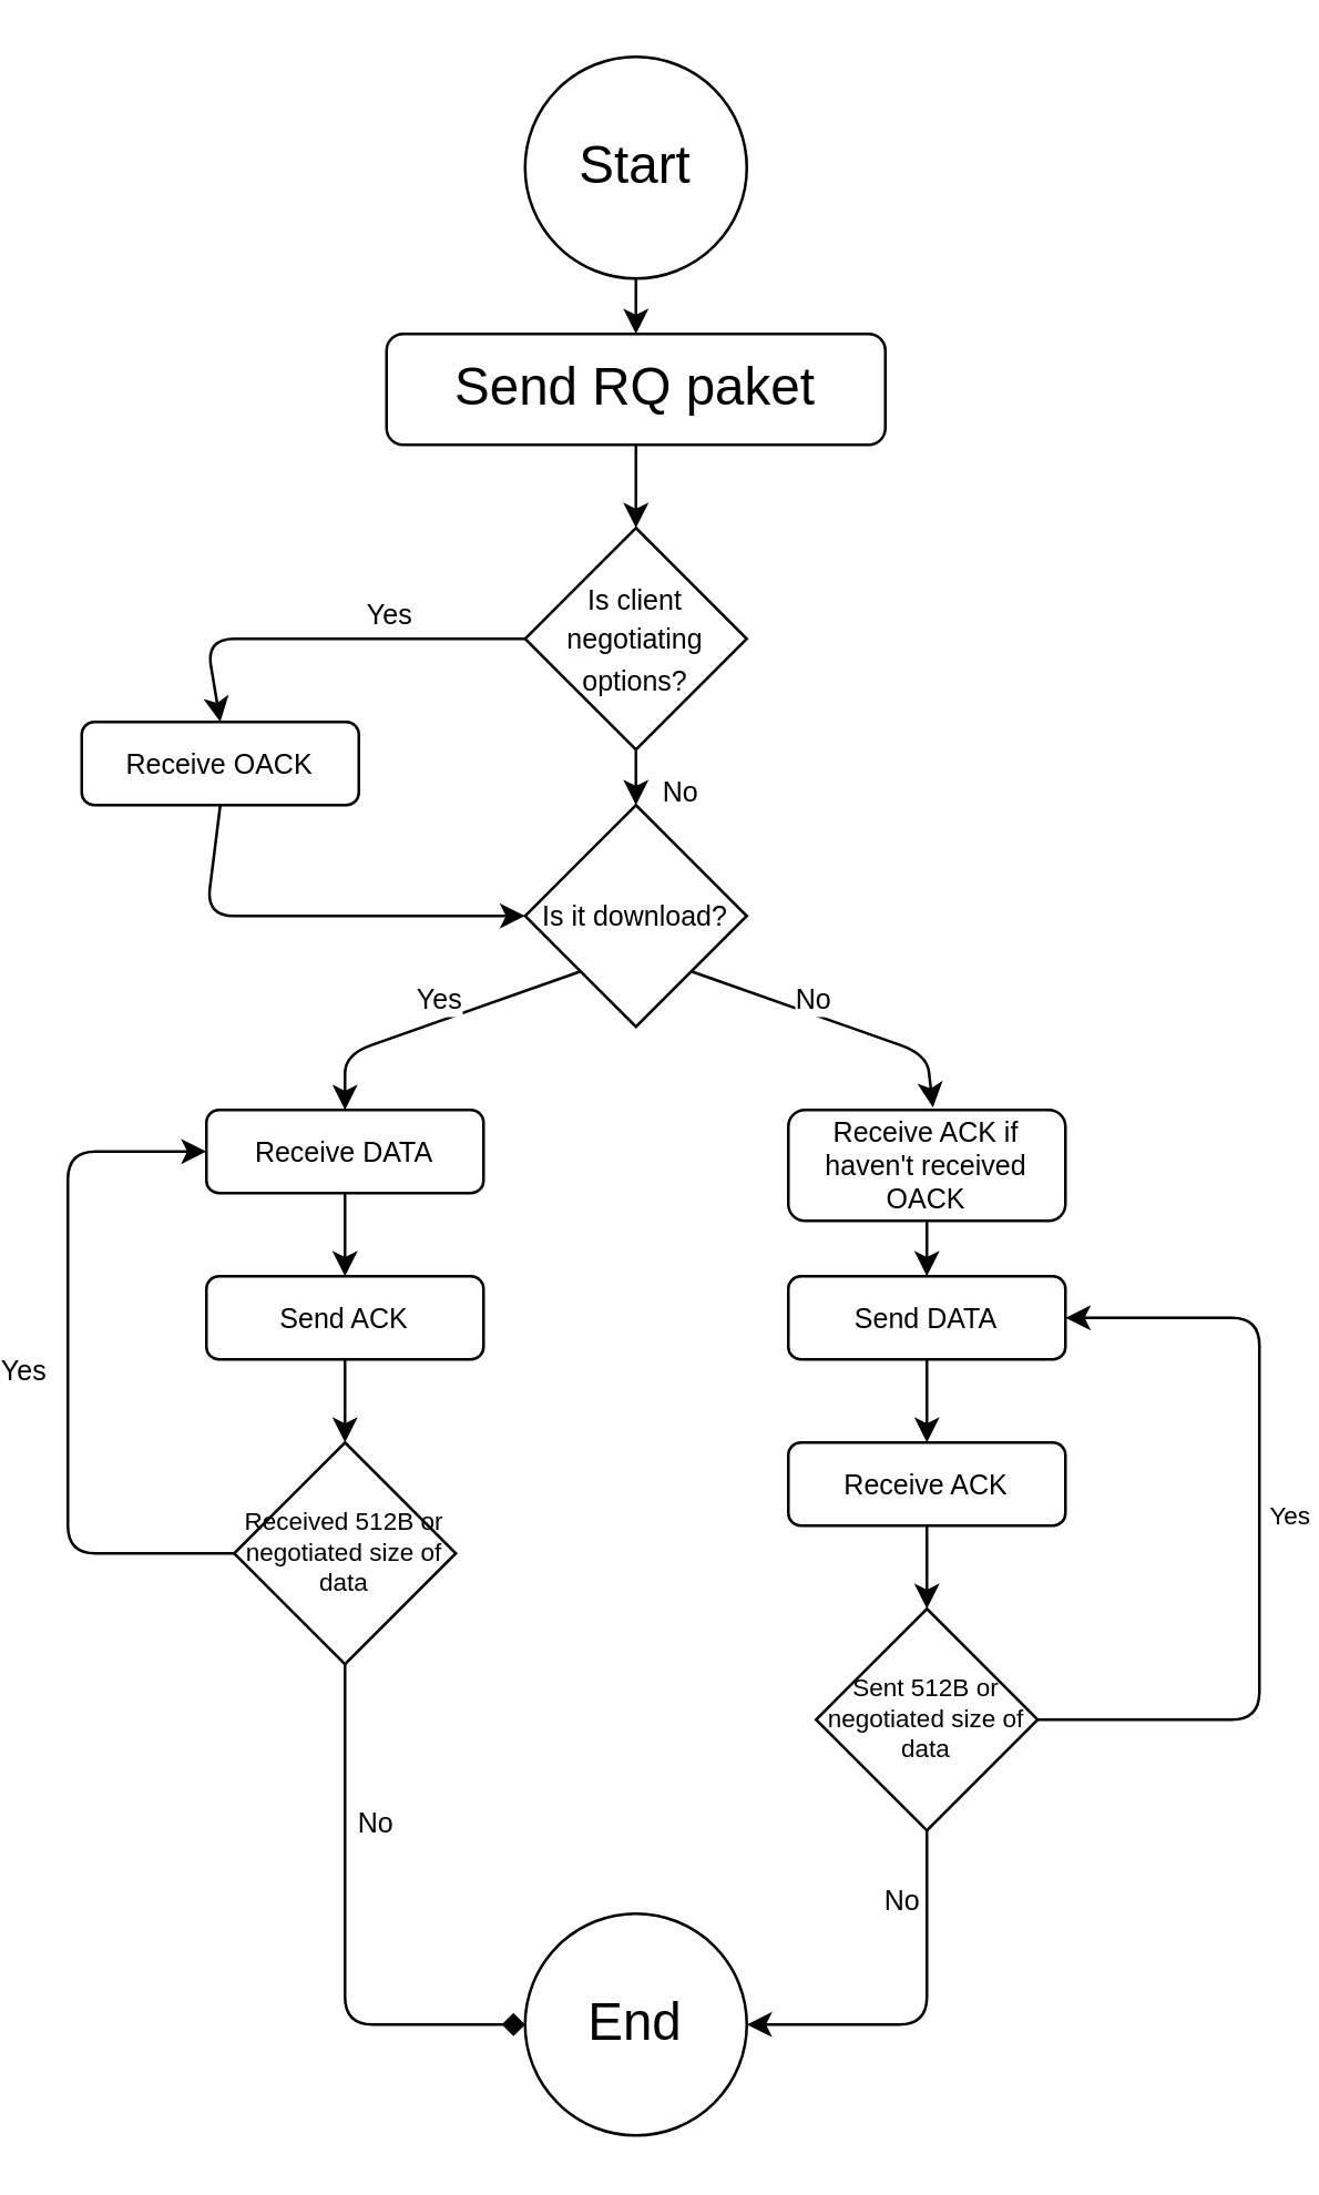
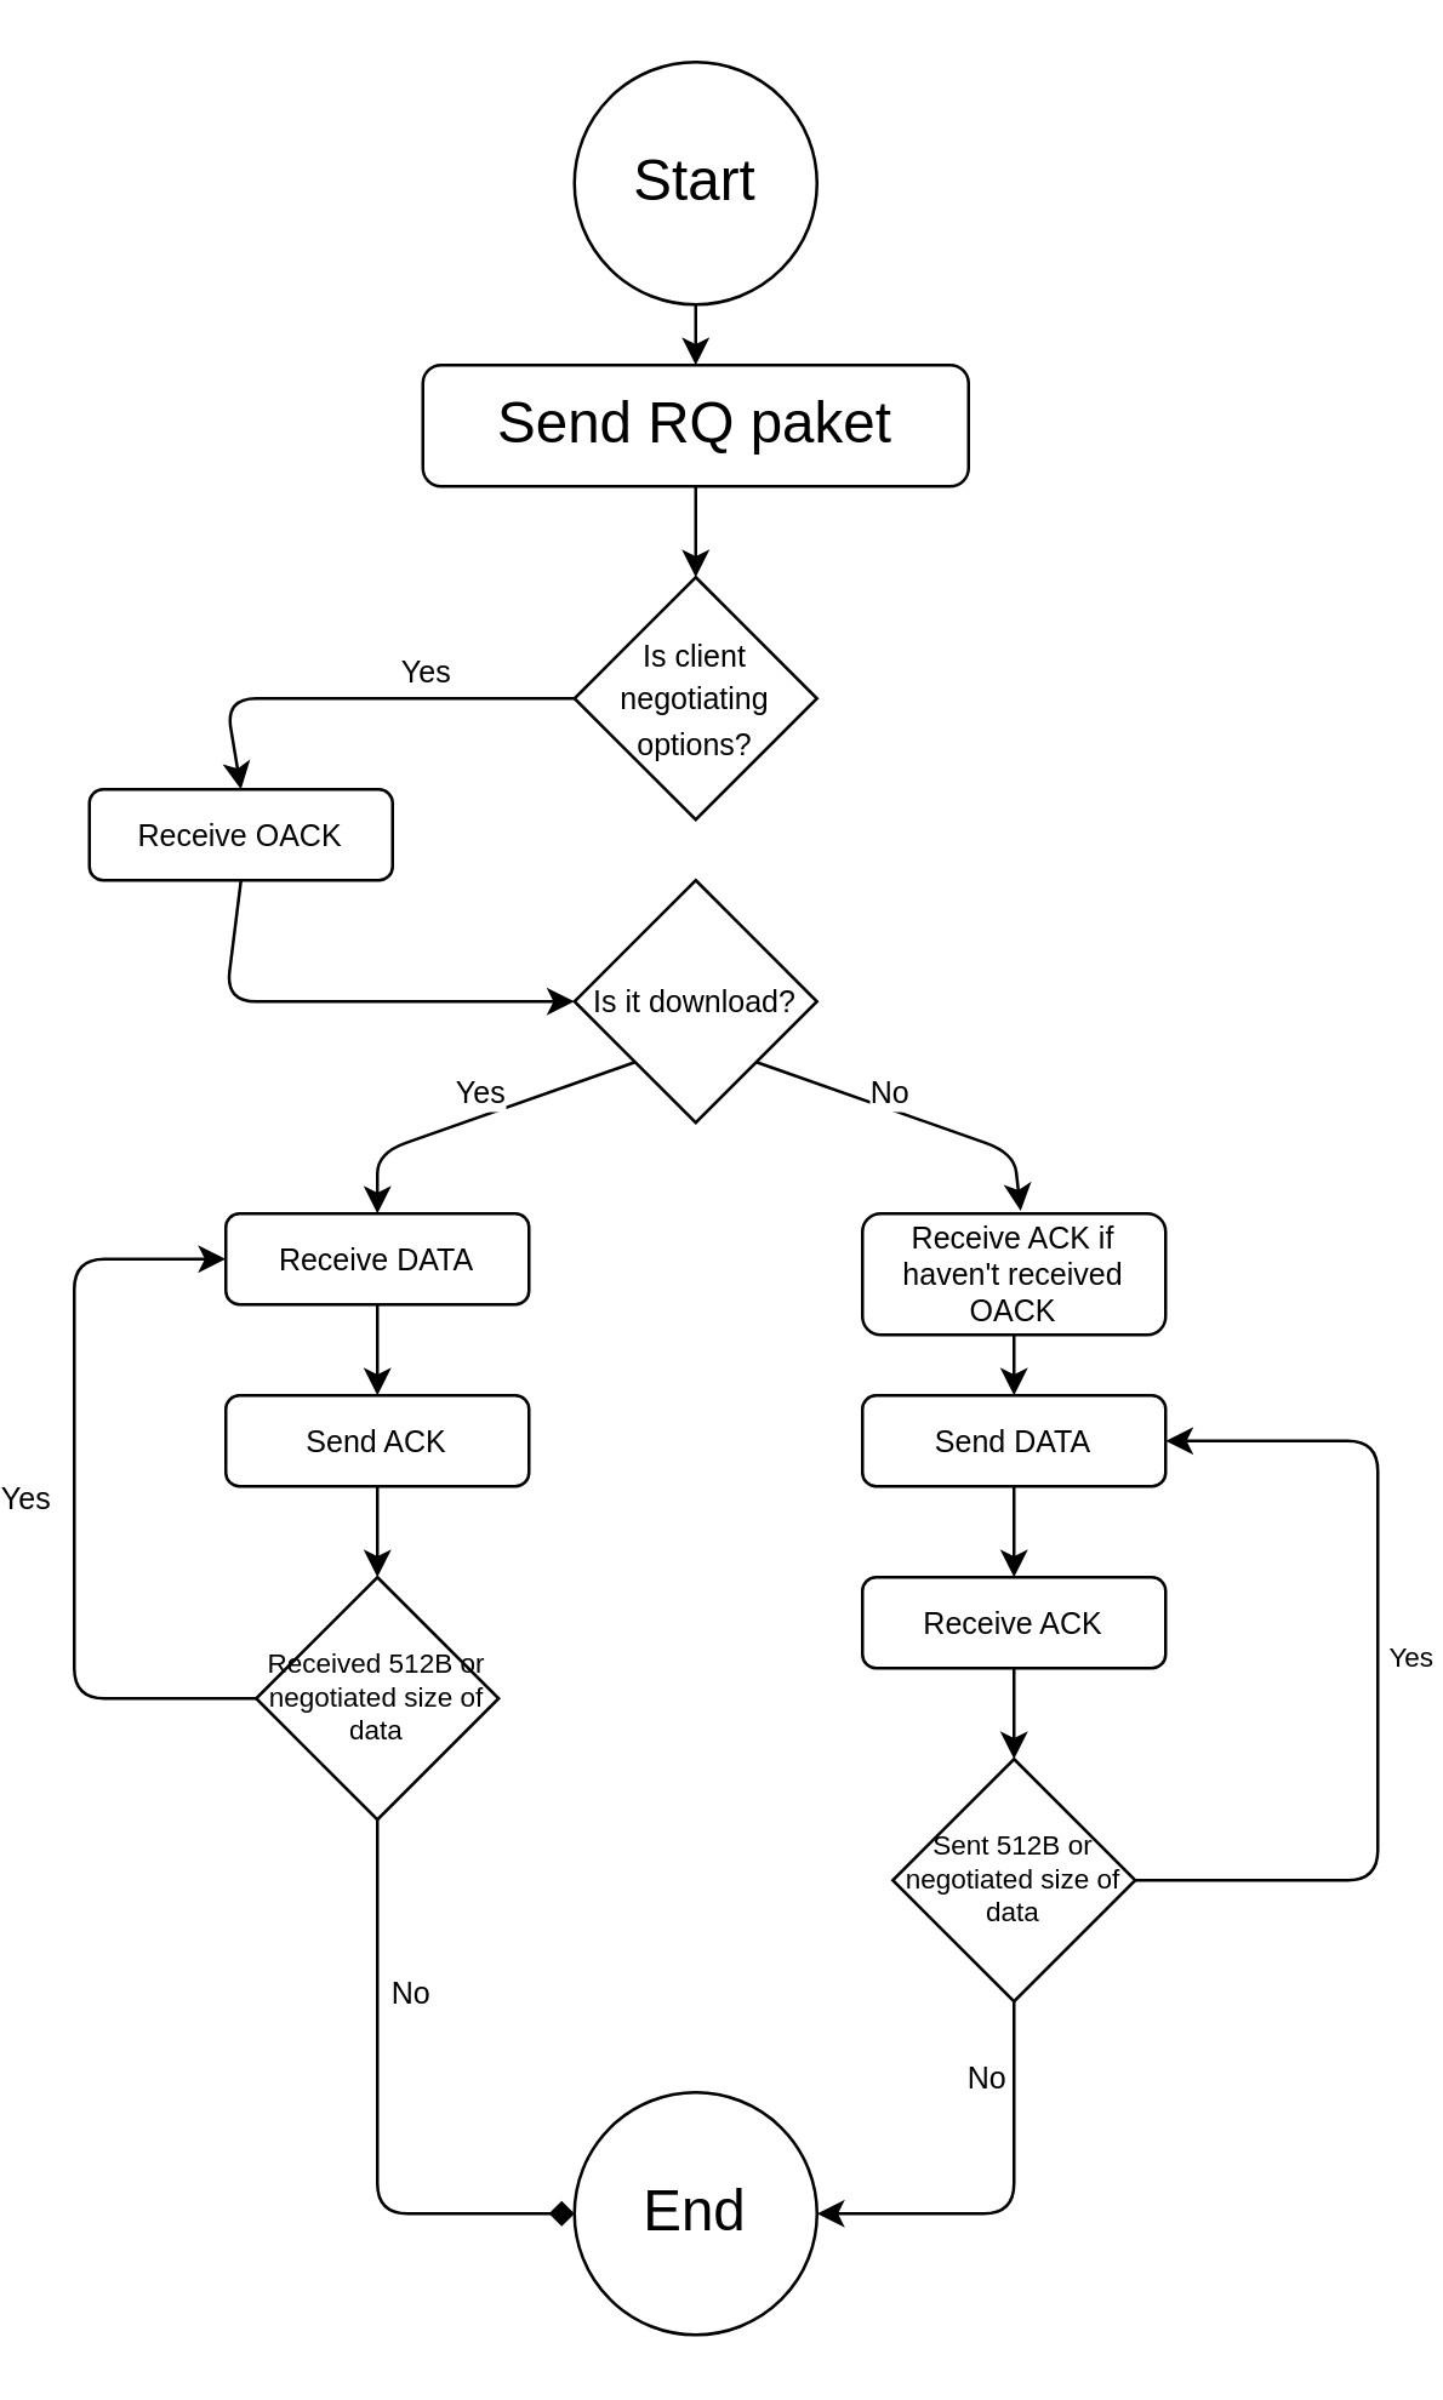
- <mxCell id="9" value="" style="endArrow=classic;html=1;fontSize=10;exitX=0.5;exitY=1;exitDx=0;exitDy=0;entryX=0.5;entryY=0;entryDx=0;entryDy=0;" parent="1" source="6" target="12" edge="1"><mxGeometry width="50" height="50" relative="1" as="geometry"><mxPoint x="195" y="290" as="sourcePoint" /><mxPoint x="225" y="300" as="targetPoint" /><Array as="points" /></mxGeometry></mxCell>
- <mxCell id="10" value="No" style="edgeLabel;html=1;align=center;verticalAlign=middle;resizable=0;points=[];fontSize=10;" parent="9" vertex="1" connectable="0"><mxGeometry x="-0.383" y="-2" relative="1" as="geometry"><mxPoint x="17" y="8" as="offset" /></mxGeometry></mxCell>
